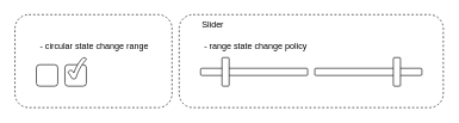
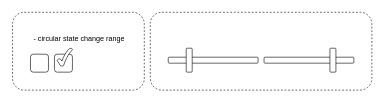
- <mxCell id="8" value="Slider" style="text;html=1;align=left;verticalAlign=middle;whiteSpace=wrap;rounded=0;" parent="1" vertex="1"><mxGeometry x="280" y="20" width="310" height="30" as="geometry" /></mxCell>
- <mxCell id="9" value="&amp;nbsp;- range state change policy" style="text;html=1;align=left;verticalAlign=middle;whiteSpace=wrap;rounded=0;" parent="1" vertex="1"><mxGeometry x="280" y="50" width="150" height="30" as="geometry" /></mxCell>
